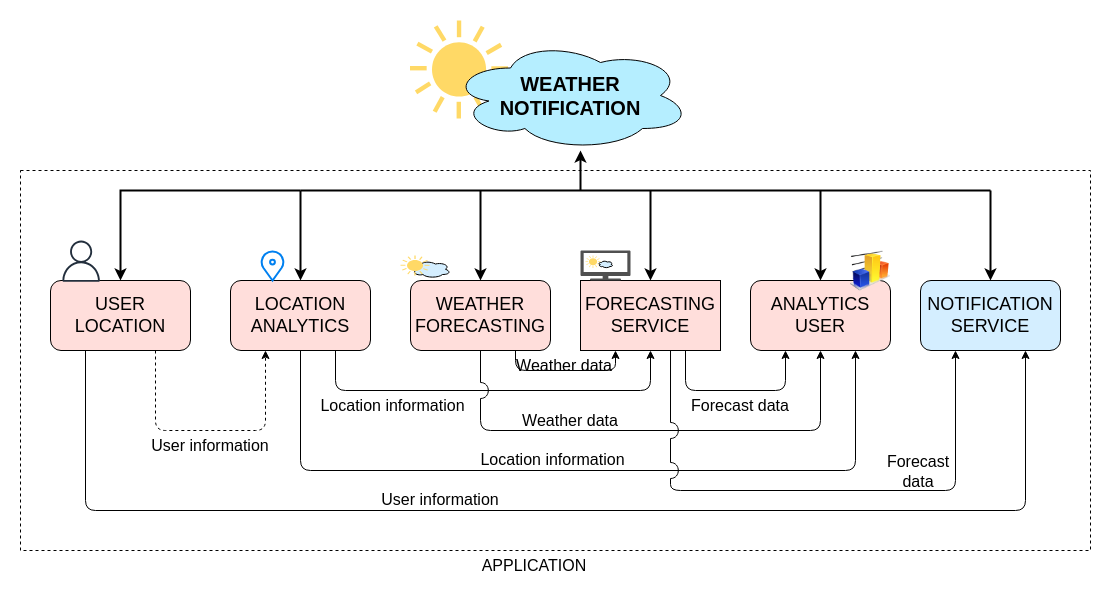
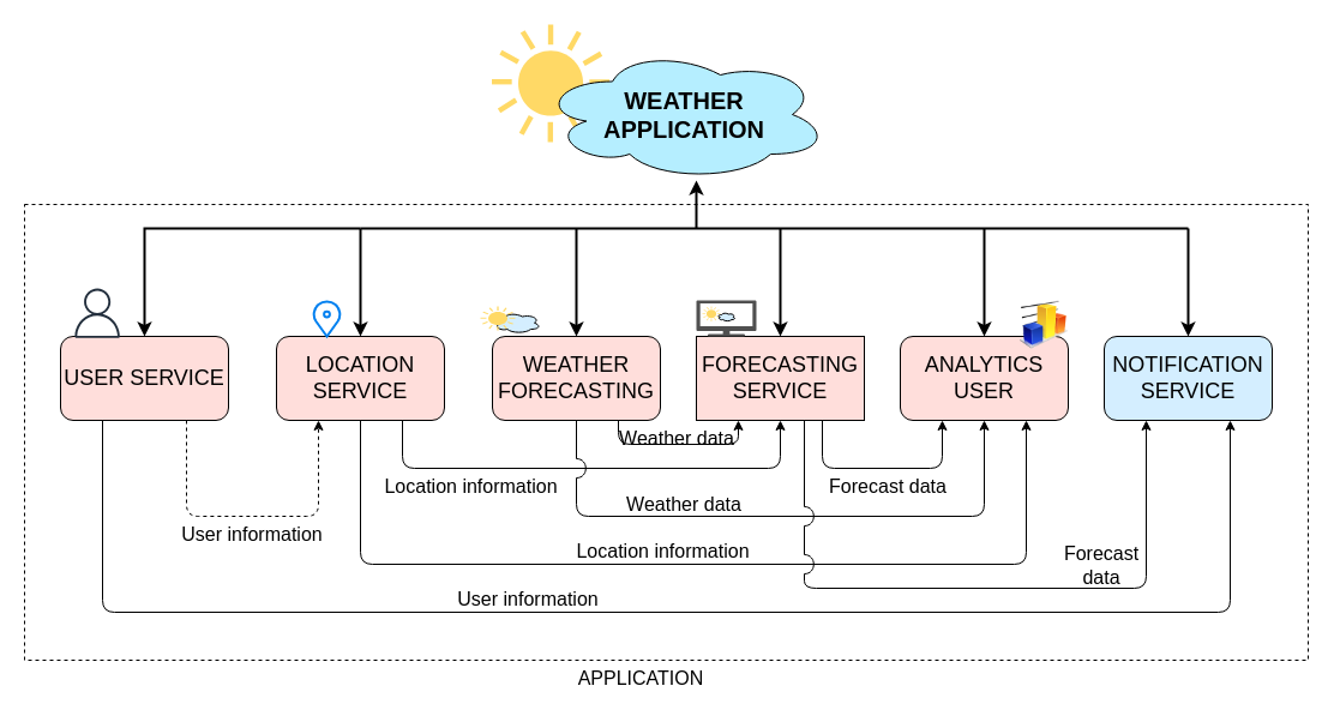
- <mxCell id="3" value="&lt;font style=&quot;font-size: 20px;&quot;&gt;&lt;b&gt;WEATHER&lt;br&gt;NOTIFICATION&lt;/b&gt;&lt;/font&gt;" style="ellipse;shape=cloud;whiteSpace=wrap;html=1;fillColor=#B5EEFF;" vertex="1" parent="1"><mxGeometry x="450" y="40" width="240" height="110" as="geometry" /></mxCell>
+ <mxCell id="3" value="&lt;font style=&quot;font-size: 20px;&quot;&gt;&lt;b&gt;WEATHER&lt;br&gt;APPLICATION&lt;/b&gt;&lt;/font&gt;" style="ellipse;shape=cloud;whiteSpace=wrap;html=1;fillColor=#B5EEFF;" vertex="1" parent="1"><mxGeometry x="450" y="40" width="240" height="110" as="geometry" /></mxCell>
- <mxCell id="35" value="&lt;font style=&quot;font-size: 18px;&quot;&gt;USER LOCATION&lt;/font&gt;" style="rounded=1;whiteSpace=wrap;html=1;fillColor=#FFDEDB;" vertex="1" parent="1"><mxGeometry x="50" y="280" width="140" height="70" as="geometry" /></mxCell>
+ <mxCell id="35" value="&lt;font style=&quot;font-size: 18px;&quot;&gt;USER SERVICE&lt;/font&gt;" style="rounded=1;whiteSpace=wrap;html=1;fillColor=#FFDEDB;" vertex="1" parent="1"><mxGeometry x="50" y="280" width="140" height="70" as="geometry" /></mxCell>
- <mxCell id="4" value="&lt;font style=&quot;font-size: 18px;&quot;&gt;LOCATION ANALYTICS&lt;/font&gt;" style="rounded=1;whiteSpace=wrap;html=1;fillColor=#FFDEDB;" vertex="1" parent="1"><mxGeometry x="230" y="280" width="140" height="70" as="geometry" /></mxCell>
+ <mxCell id="4" value="&lt;font style=&quot;font-size: 18px;&quot;&gt;LOCATION SERVICE&lt;/font&gt;" style="rounded=1;whiteSpace=wrap;html=1;fillColor=#FFDEDB;" vertex="1" parent="1"><mxGeometry x="230" y="280" width="140" height="70" as="geometry" /></mxCell>
